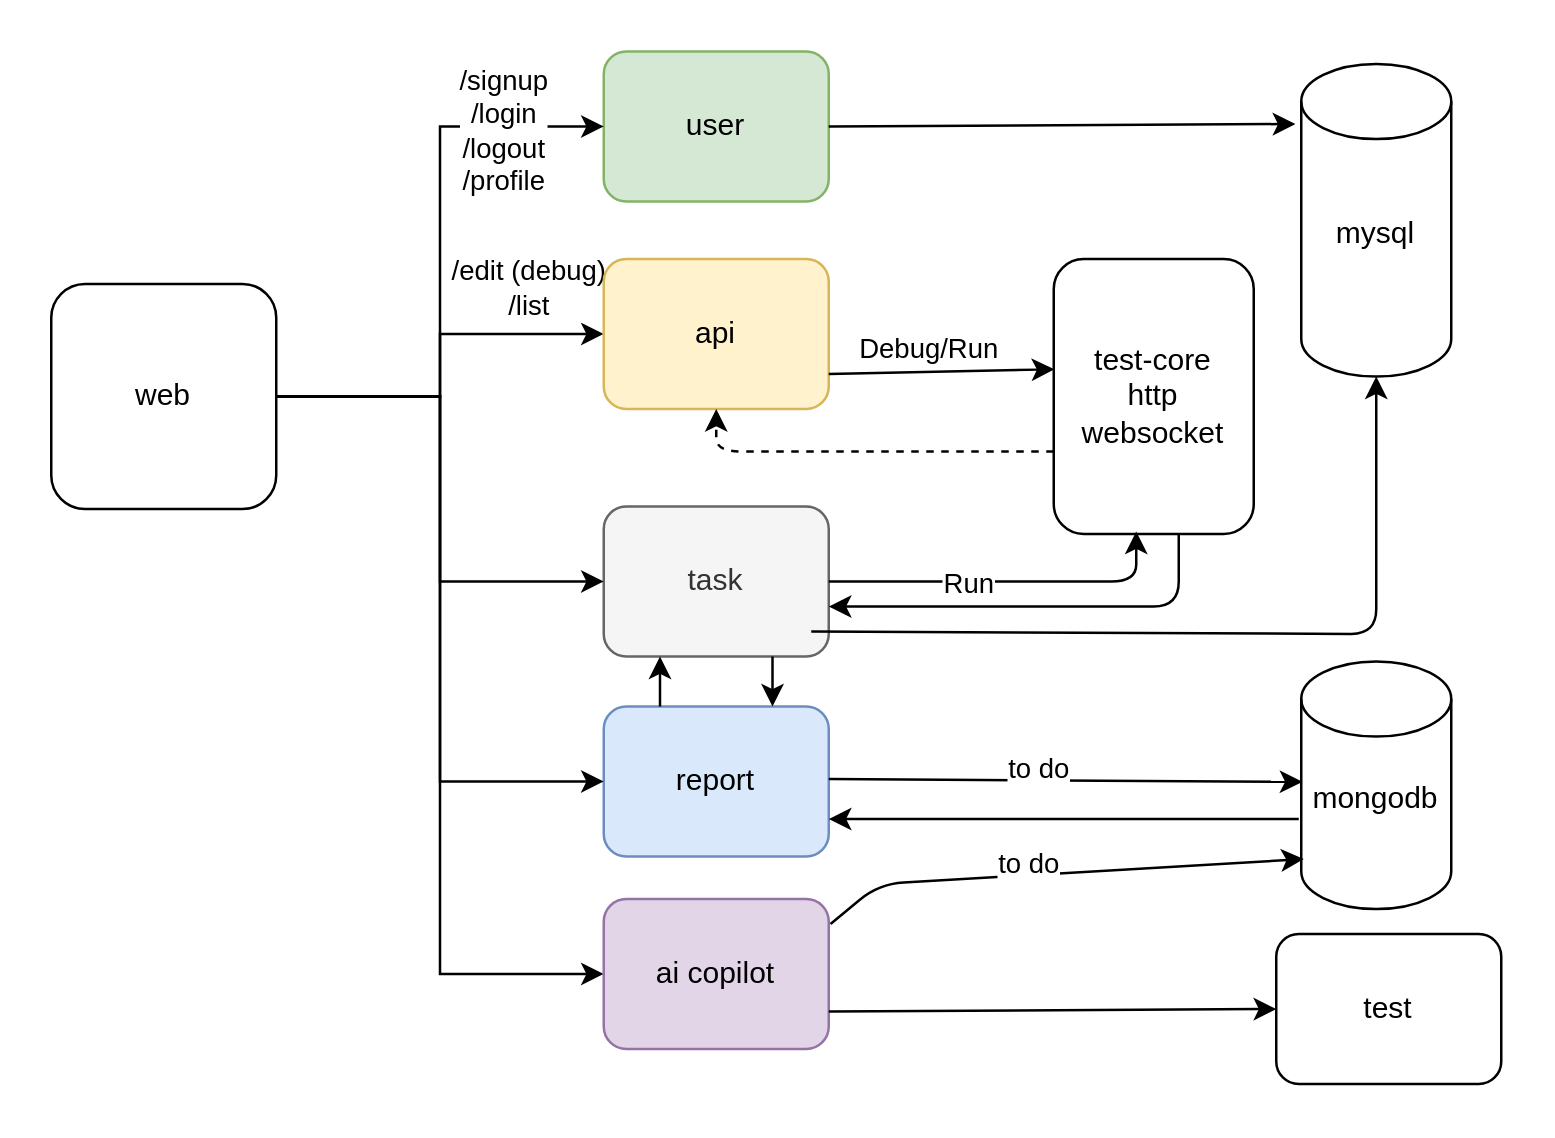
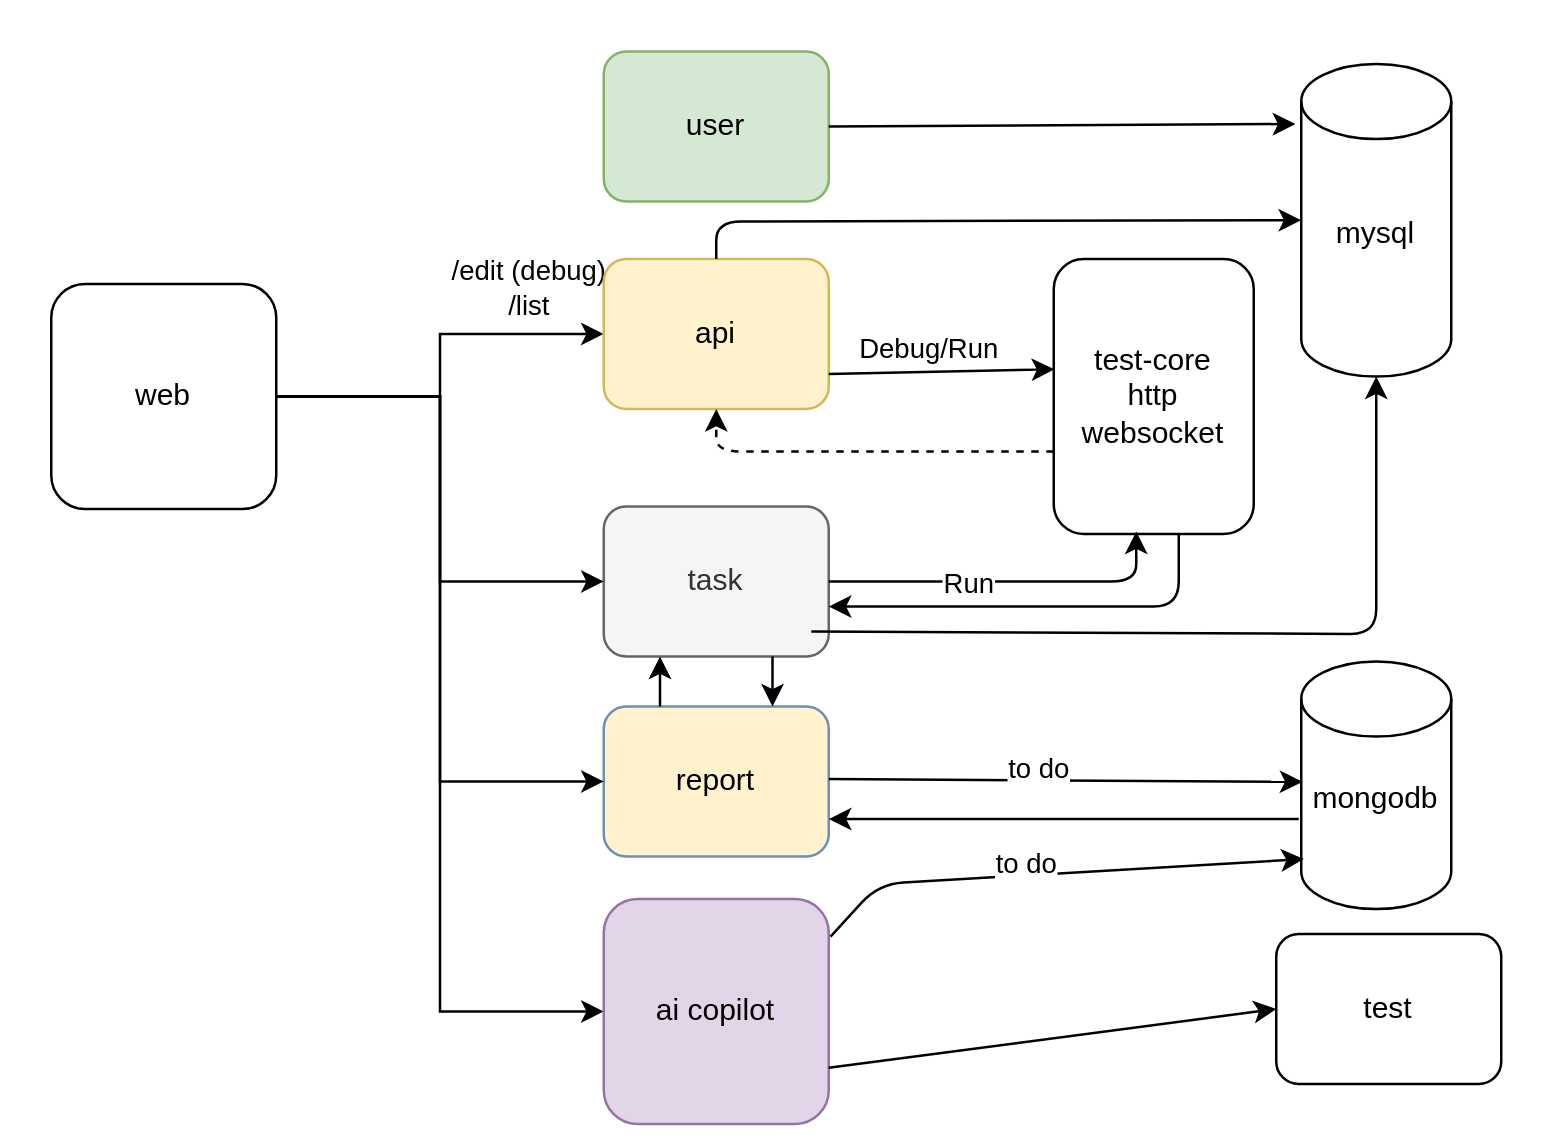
- <mxCell id="18" value="" style="edgeStyle=orthogonalEdgeStyle;rounded=0;orthogonalLoop=1;jettySize=auto;html=1;entryX=0;entryY=0.5;entryDx=0;entryDy=0;exitX=1;exitY=0.5;exitDx=0;exitDy=0;" edge="1" parent="1" source="4" target="5"><mxGeometry relative="1" as="geometry"><mxPoint x="101" y="135" as="sourcePoint" /><mxPoint x="251" y="220" as="targetPoint" /></mxGeometry></mxCell>
- <mxCell id="19" value="/signup&lt;br&gt;/login&lt;br&gt;/logout&lt;br&gt;/profile" style="edgeLabel;html=1;align=center;verticalAlign=middle;resizable=0;points=[];" vertex="1" connectable="0" parent="18"><mxGeometry x="0.615" y="-1" relative="1" as="geometry"><mxPoint x="5" as="offset" /></mxGeometry></mxCell>
+ <mxCell id="29" value="" style="endArrow=classic;html=1;rounded=1;exitX=0.5;exitY=0;exitDx=0;exitDy=0;entryX=0;entryY=0.5;entryDx=0;entryDy=0;entryPerimeter=0;curved=0;" edge="1" parent="1" source="8" target="9"><mxGeometry width="50" height="50" relative="1" as="geometry"><mxPoint x="401" y="193" as="sourcePoint" /><mxPoint x="519" y="83" as="targetPoint" /><Array as="points"><mxPoint x="286" y="88" /></Array></mxGeometry></mxCell>
- <mxCell id="6" value="report" style="rounded=1;whiteSpace=wrap;html=1;fillColor=#dae8fc;strokeColor=#6c8ebf;" vertex="1" parent="1"><mxGeometry x="241" y="282" width="90" height="60" as="geometry" /></mxCell>
+ <mxCell id="6" value="report" style="rounded=1;whiteSpace=wrap;html=1;fillColor=#fff2cc;strokeColor=#6c8ebf;" vertex="1" parent="1"><mxGeometry x="241" y="282" width="90" height="60" as="geometry" /></mxCell>
- <mxCell id="22" value="ai copilot" style="rounded=1;whiteSpace=wrap;html=1;fillColor=#e1d5e7;strokeColor=#9673a6;" vertex="1" parent="1"><mxGeometry x="241" y="359" width="90" height="60" as="geometry" /></mxCell>
+ <mxCell id="22" value="ai copilot" style="rounded=1;whiteSpace=wrap;html=1;fillColor=#e1d5e7;strokeColor=#9673a6;" vertex="1" parent="1"><mxGeometry x="241" y="359" width="90" height="90" as="geometry" /></mxCell>
